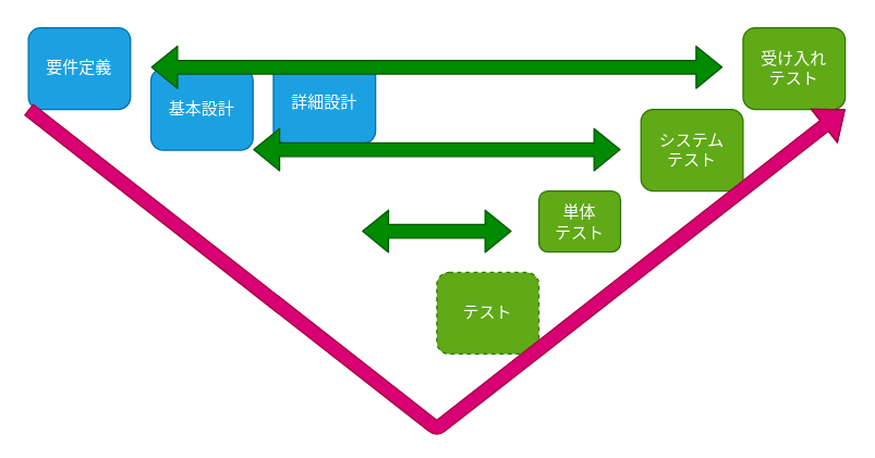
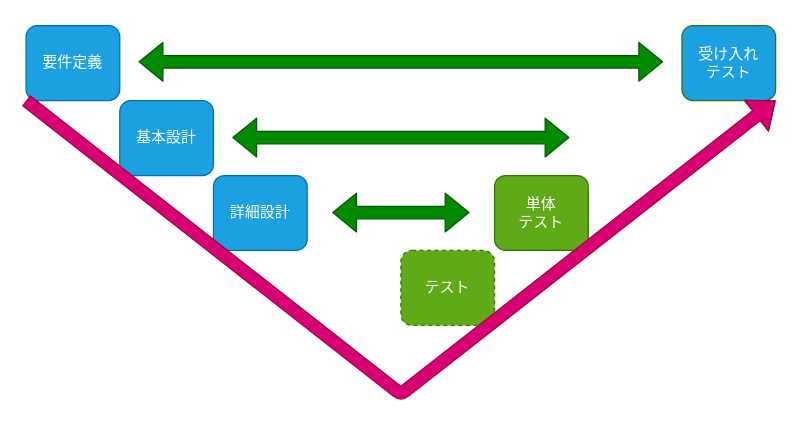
- <mxCell id="2" value="受け入れ&lt;br&gt;テスト" style="rounded=1;whiteSpace=wrap;html=1;fillColor=#60a917;fontColor=#ffffff;strokeColor=#2D7600;" parent="1" vertex="1"><mxGeometry x="545" y="20" width="75" height="60" as="geometry" /></mxCell>
+ <mxCell id="2" value="受け入れ&lt;br&gt;テスト" style="rounded=1;whiteSpace=wrap;html=1;fillColor=#1ba1e2;fontColor=#ffffff;strokeColor=#2D7600;" parent="1" vertex="1"><mxGeometry x="545" y="20" width="75" height="60" as="geometry" /></mxCell>
- <mxCell id="6" value="詳細設計" style="rounded=1;whiteSpace=wrap;html=1;fillColor=#1ba1e2;fontColor=#ffffff;strokeColor=#006EAF;" parent="1" vertex="1"><mxGeometry x="200" y="45" width="75" height="60" as="geometry" /></mxCell>
+ <mxCell id="6" value="詳細設計" style="rounded=1;whiteSpace=wrap;html=1;fillColor=#1ba1e2;fontColor=#ffffff;strokeColor=#006EAF;" parent="1" vertex="1"><mxGeometry x="170" y="140" width="75" height="60" as="geometry" /></mxCell>
- <mxCell id="7" value="基本設計" style="rounded=1;whiteSpace=wrap;html=1;fillColor=#1ba1e2;fontColor=#ffffff;strokeColor=#006EAF;" parent="1" vertex="1"><mxGeometry x="110" y="50" width="75" height="60" as="geometry" /></mxCell>
+ <mxCell id="7" value="基本設計" style="rounded=1;whiteSpace=wrap;html=1;fillColor=#1ba1e2;fontColor=#ffffff;strokeColor=#006EAF;" parent="1" vertex="1"><mxGeometry x="95" y="80" width="75" height="60" as="geometry" /></mxCell>
- <mxCell id="3" value="システム&lt;br&gt;テスト" style="rounded=1;whiteSpace=wrap;html=1;fillColor=#60a917;fontColor=#ffffff;strokeColor=#2D7600;" parent="1" vertex="1"><mxGeometry x="470" y="80" width="75" height="60" as="geometry" /></mxCell>
- <mxCell id="4" value="単体&lt;br&gt;テスト" style="rounded=1;whiteSpace=wrap;html=1;fillColor=#60a917;fontColor=#ffffff;strokeColor=#2D7600;" parent="1" vertex="1"><mxGeometry x="395" y="140" width="60" height="45" as="geometry" /></mxCell>
+ <mxCell id="4" value="単体&lt;br&gt;テスト" style="rounded=1;whiteSpace=wrap;html=1;fillColor=#60a917;fontColor=#ffffff;strokeColor=#2D7600;" parent="1" vertex="1"><mxGeometry x="395" y="140" width="75" height="60" as="geometry" /></mxCell>
